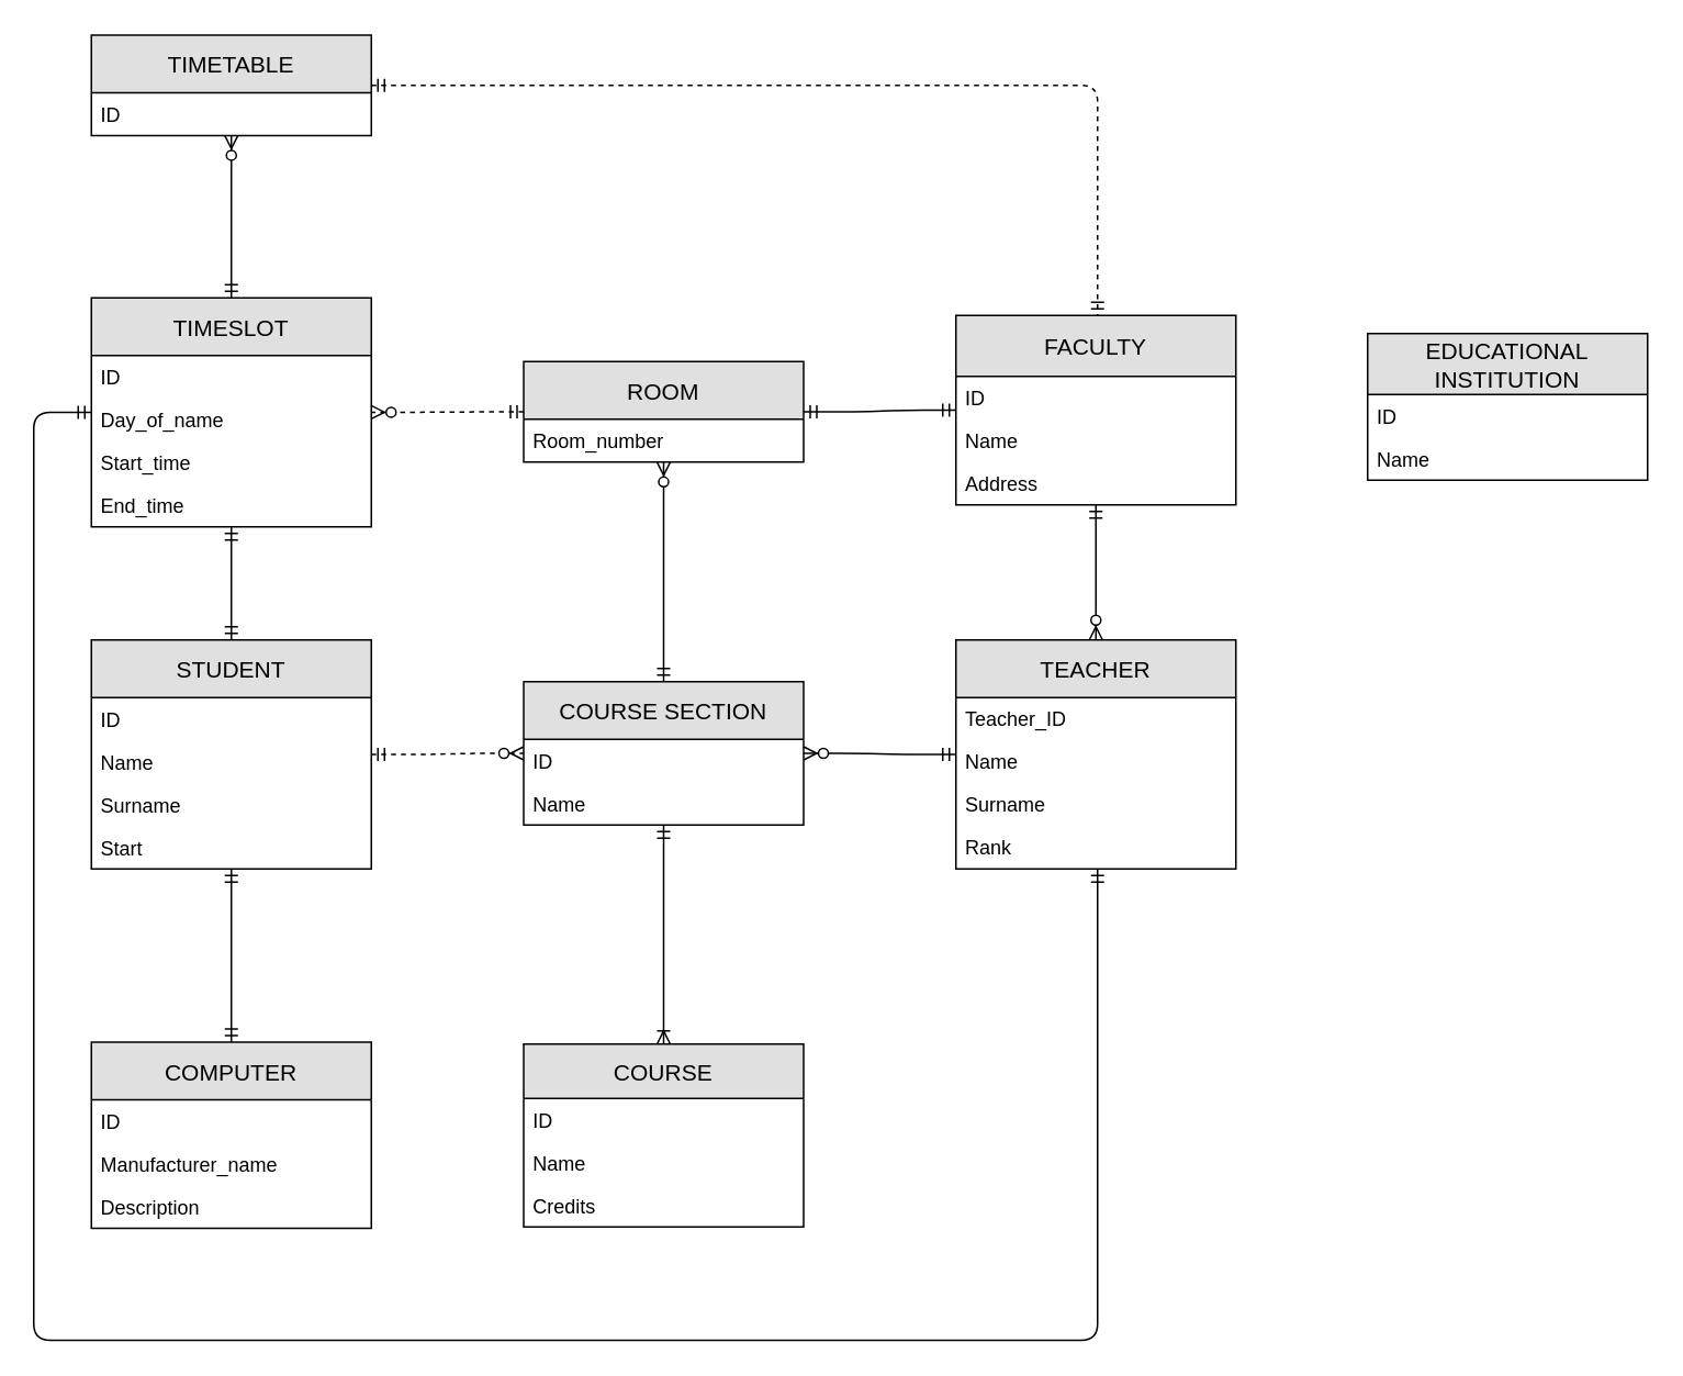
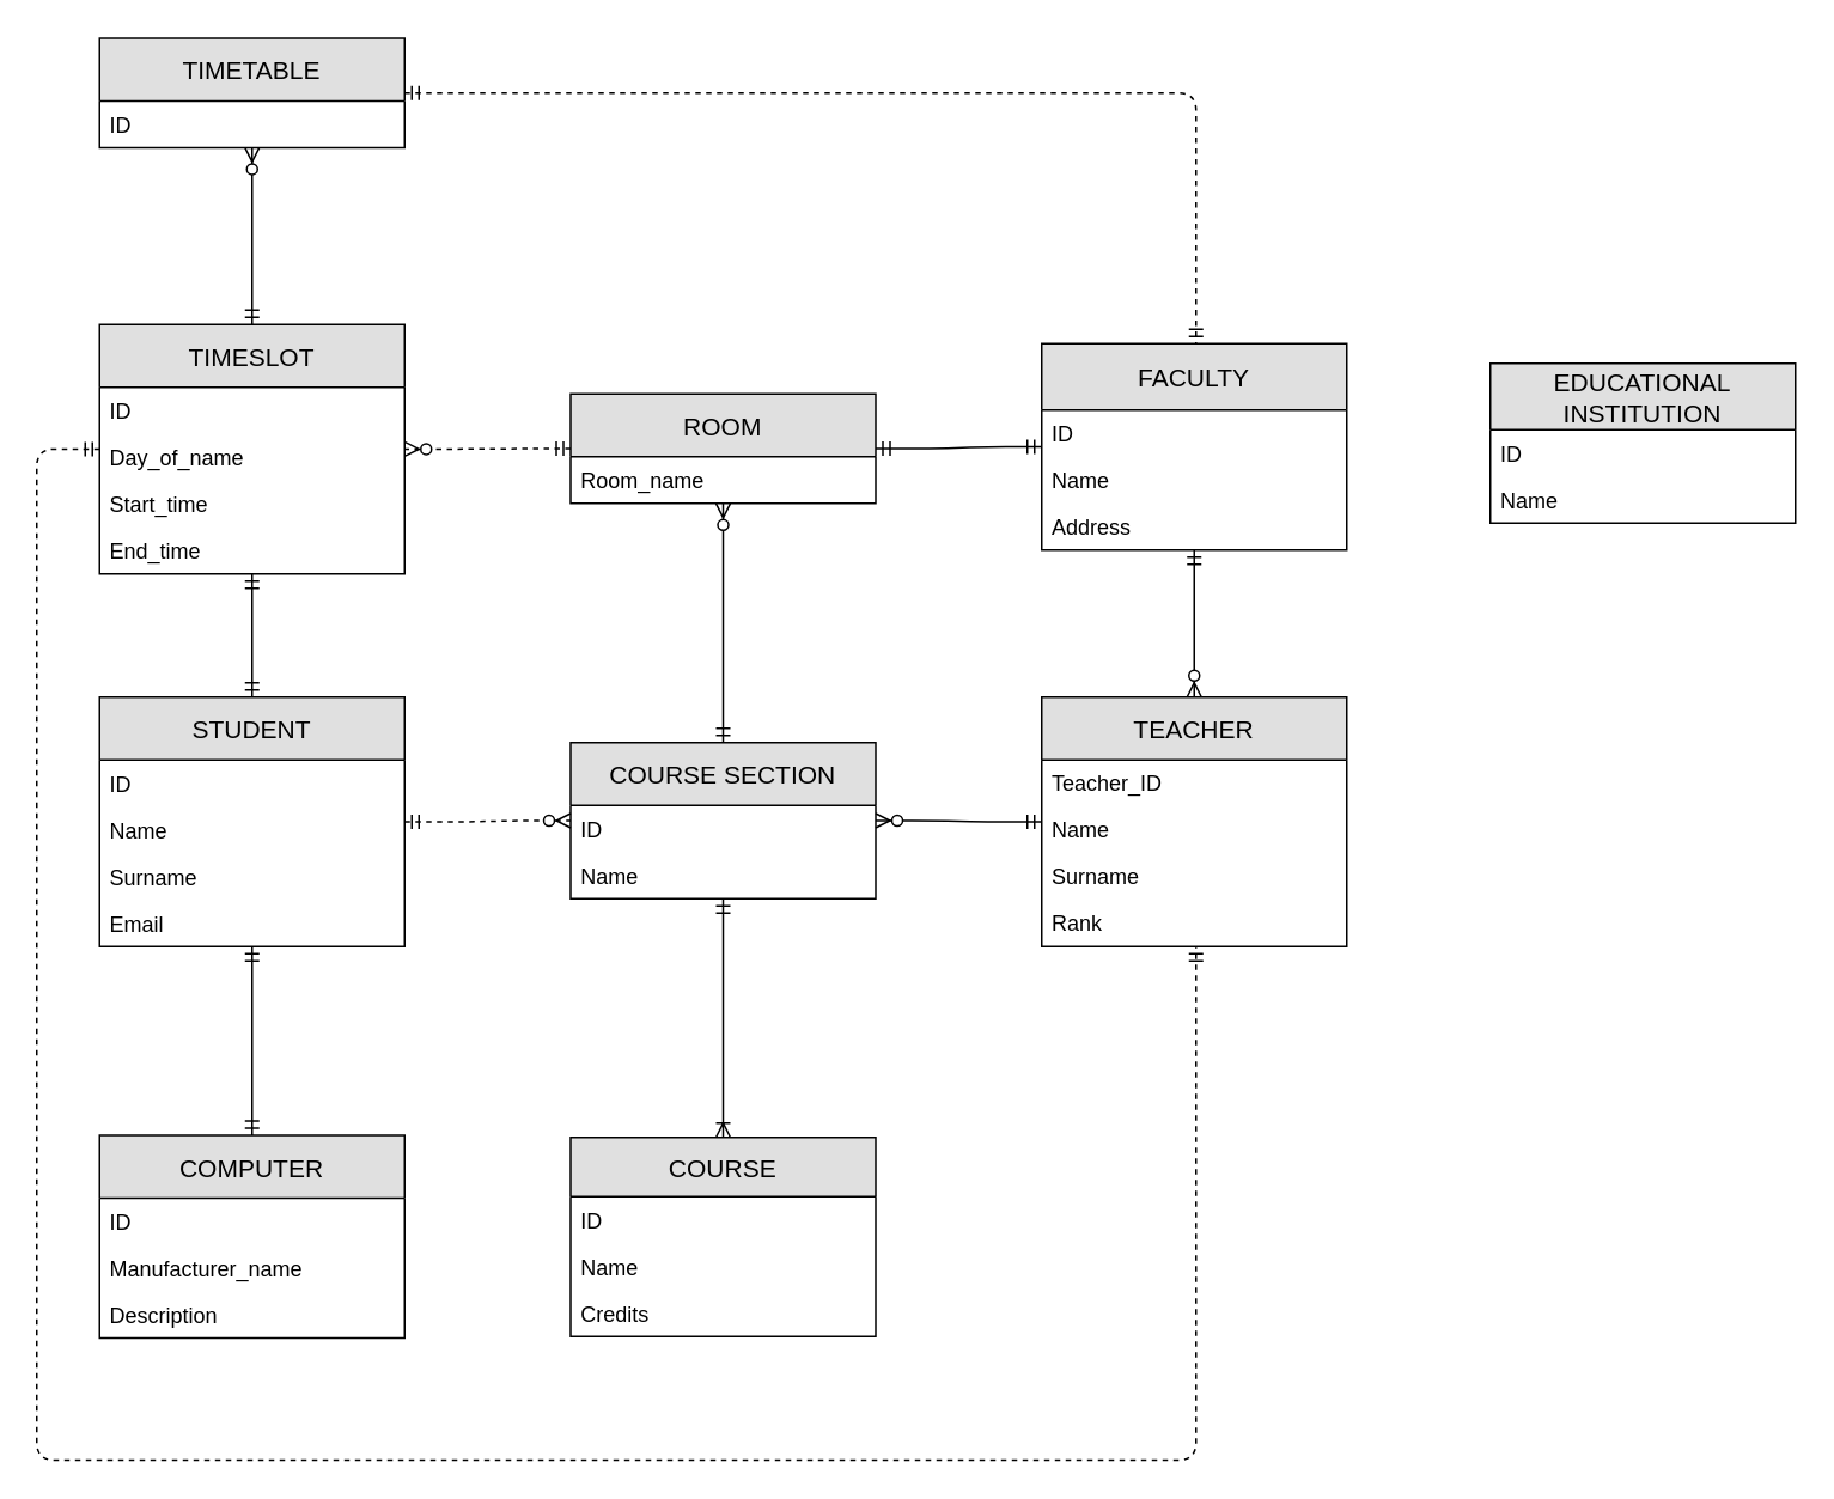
- <mxCell id="11" value="Room_number" style="text;strokeColor=none;fillColor=none;spacingLeft=4;spacingRight=4;overflow=hidden;rotatable=0;points=[[0,0.5],[1,0.5]];portConstraint=eastwest;fontSize=12;" vertex="1" parent="10"><mxGeometry y="35" width="170" height="26" as="geometry" /></mxCell>
+ <mxCell id="11" value="Room_name" style="text;strokeColor=none;fillColor=none;spacingLeft=4;spacingRight=4;overflow=hidden;rotatable=0;points=[[0,0.5],[1,0.5]];portConstraint=eastwest;fontSize=12;" vertex="1" parent="10"><mxGeometry y="35" width="170" height="26" as="geometry" /></mxCell>
- <mxCell id="20" value="Start" style="text;strokeColor=none;fillColor=none;spacingLeft=4;spacingRight=4;overflow=hidden;rotatable=0;points=[[0,0.5],[1,0.5]];portConstraint=eastwest;fontSize=12;" vertex="1" parent="16"><mxGeometry y="113" width="170" height="26" as="geometry" /></mxCell>
+ <mxCell id="20" value="Email" style="text;strokeColor=none;fillColor=none;spacingLeft=4;spacingRight=4;overflow=hidden;rotatable=0;points=[[0,0.5],[1,0.5]];portConstraint=eastwest;fontSize=12;" vertex="1" parent="16"><mxGeometry y="113" width="170" height="26" as="geometry" /></mxCell>
- <mxCell id="47" value="" style="edgeStyle=orthogonalEdgeStyle;fontSize=12;html=1;endArrow=ERmandOne;startArrow=ERmandOne;" edge="1" parent="1" source="21" target="5"><mxGeometry width="100" height="100" relative="1" as="geometry"><mxPoint x="620" y="693" as="sourcePoint" /><mxPoint x="720" y="593" as="targetPoint" /><Array as="points"><mxPoint y="249" x="20" /><mxPoint y="813" x="20" /><mxPoint x="666" y="813" /></Array></mxGeometry></mxCell>
+ <mxCell id="47" value="" style="edgeStyle=orthogonalEdgeStyle;fontSize=12;html=1;endArrow=ERmandOne;startArrow=ERmandOne;dashed=1;" edge="1" parent="1" source="21" target="5"><mxGeometry width="100" height="100" relative="1" as="geometry"><mxPoint x="620" y="693" as="sourcePoint" /><mxPoint x="720" y="593" as="targetPoint" /><Array as="points"><mxPoint y="249" x="20" /><mxPoint y="813" x="20" /><mxPoint x="666" y="813" /></Array></mxGeometry></mxCell>
